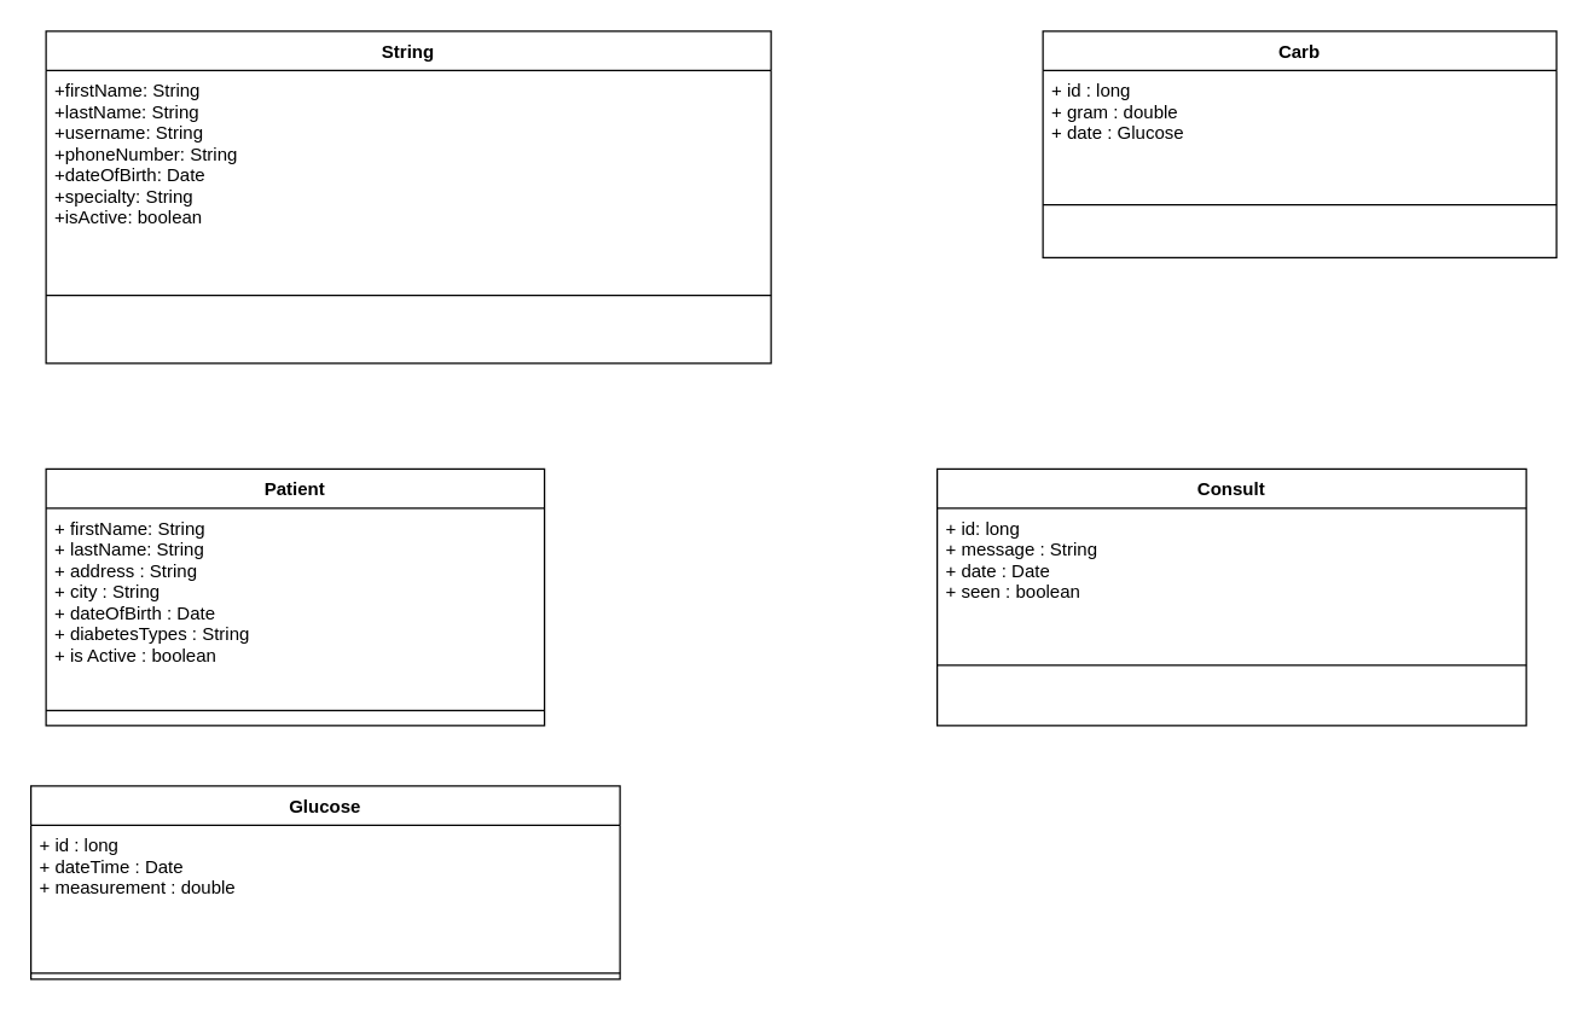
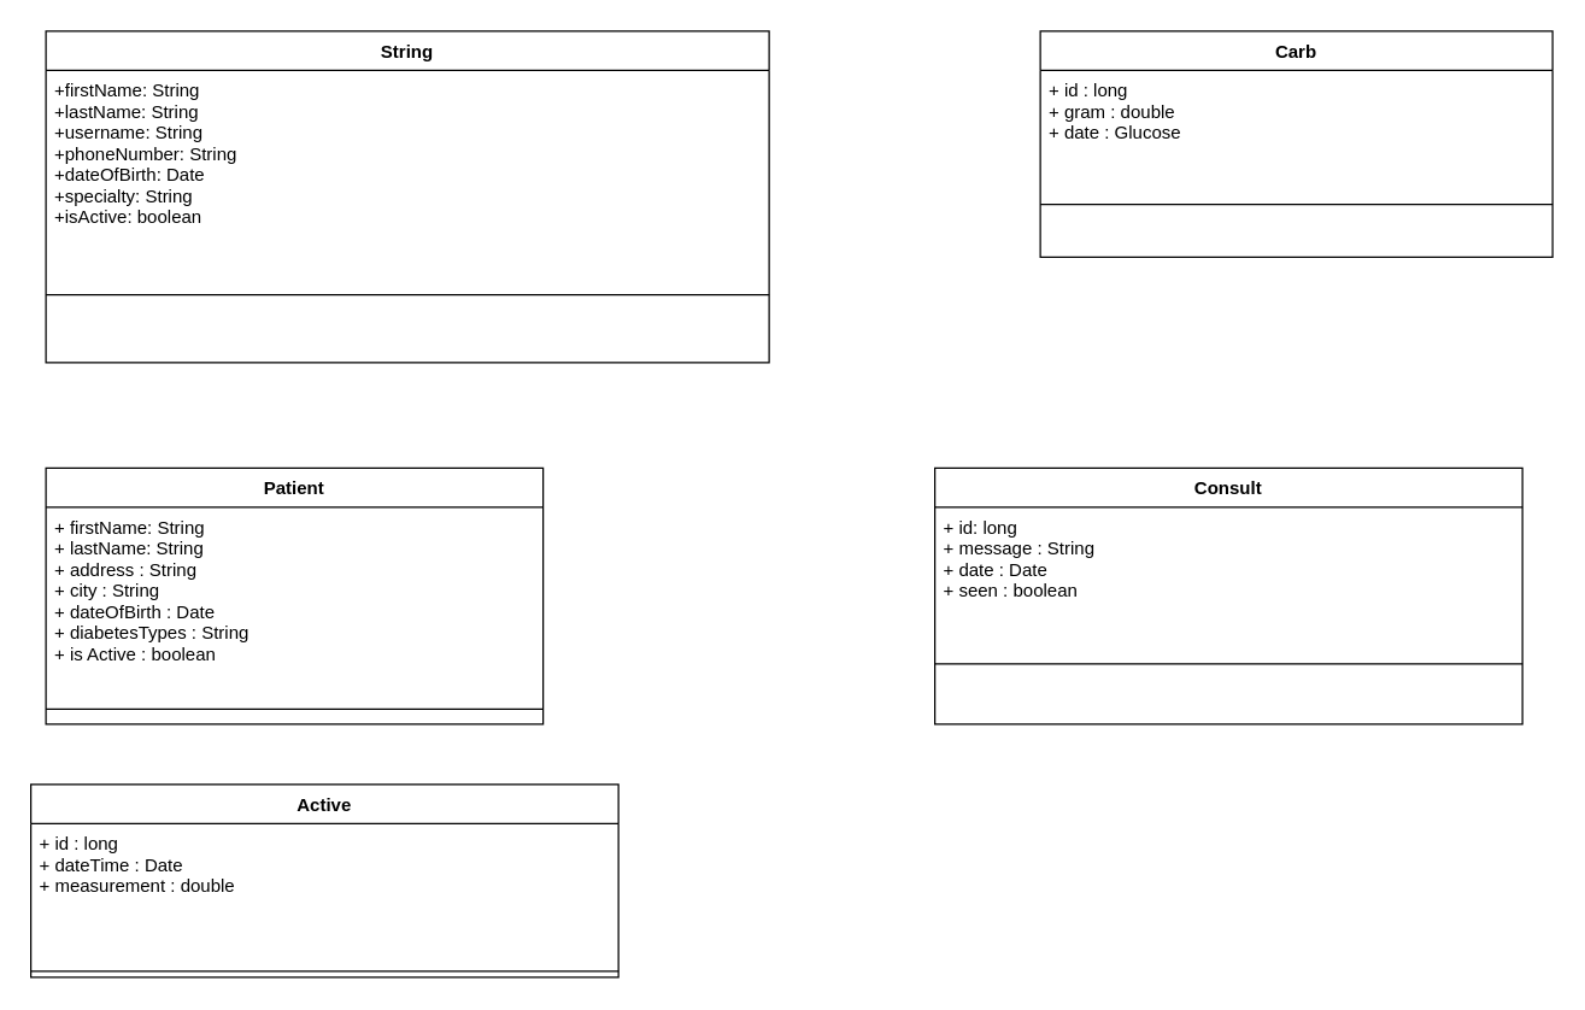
- <mxCell id="8" value="Glucose" style="swimlane;fontStyle=1;align=center;verticalAlign=top;childLayout=stackLayout;horizontal=1;startSize=26;horizontalStack=0;resizeParent=1;resizeParentMax=0;resizeLast=0;collapsible=1;marginBottom=0;" vertex="1" parent="1"><mxGeometry x="20" y="520" width="390" height="128" as="geometry" /></mxCell>
+ <mxCell id="8" value="Active" style="swimlane;fontStyle=1;align=center;verticalAlign=top;childLayout=stackLayout;horizontal=1;startSize=26;horizontalStack=0;resizeParent=1;resizeParentMax=0;resizeLast=0;collapsible=1;marginBottom=0;" vertex="1" parent="1"><mxGeometry x="20" y="520" width="390" height="128" as="geometry" /></mxCell>
